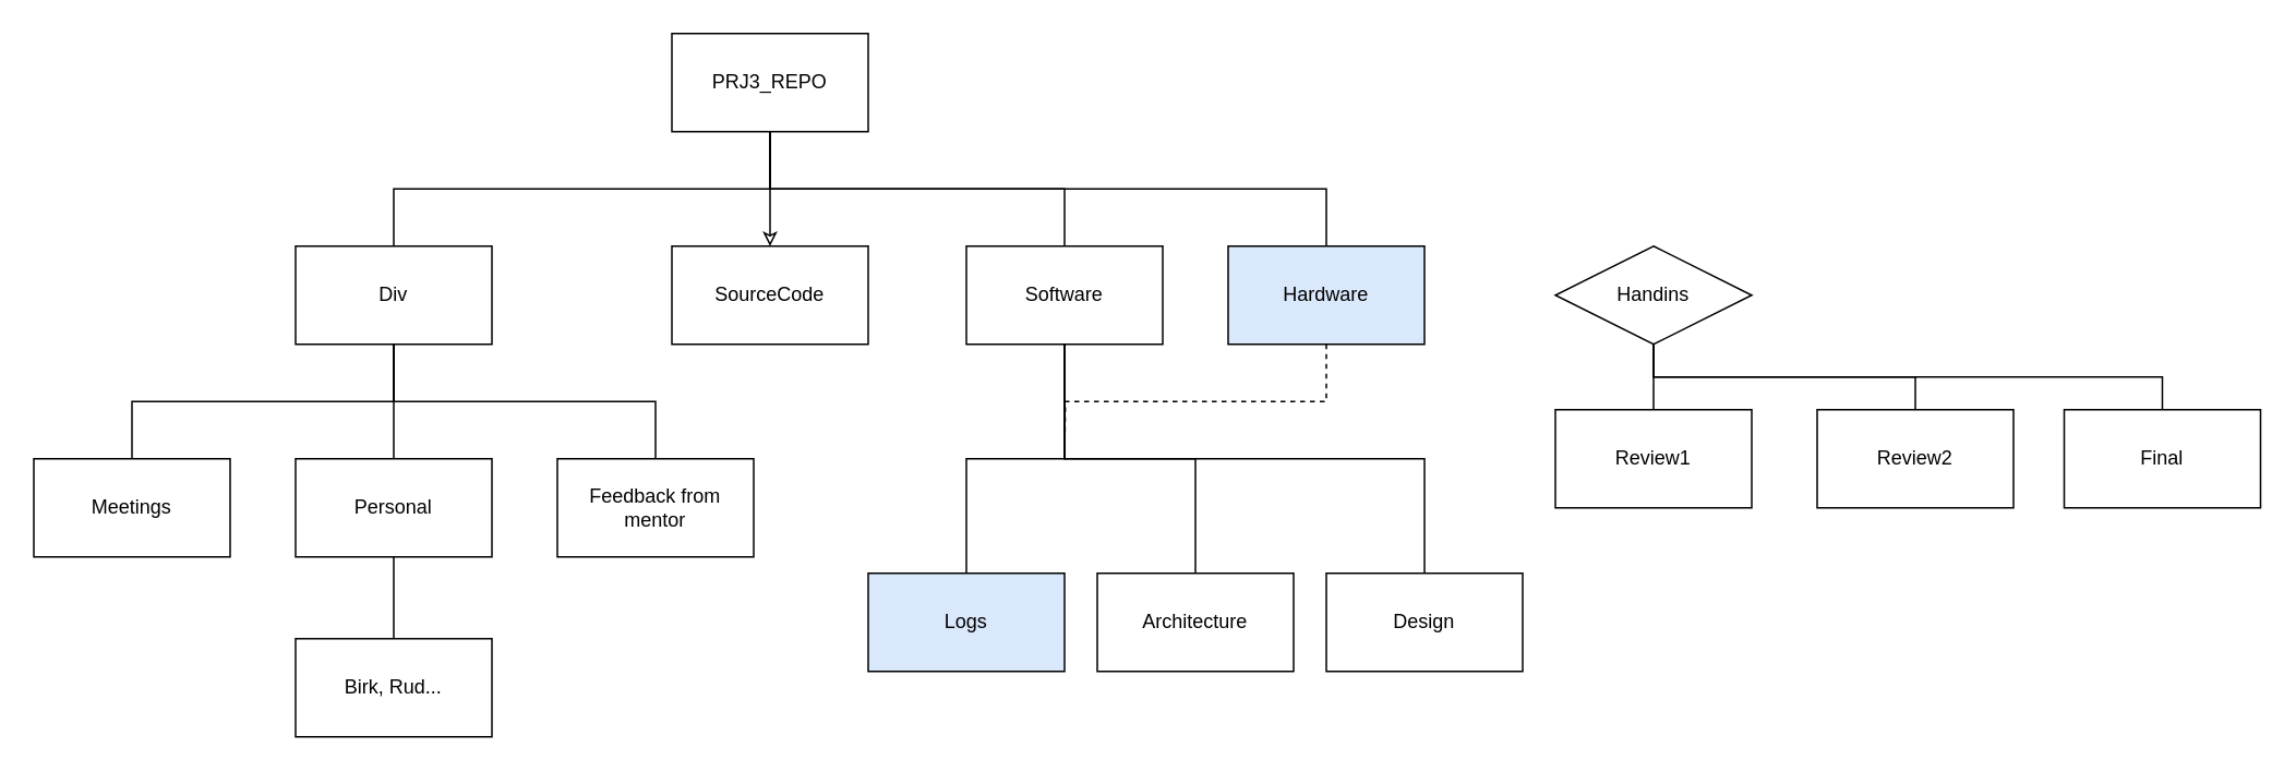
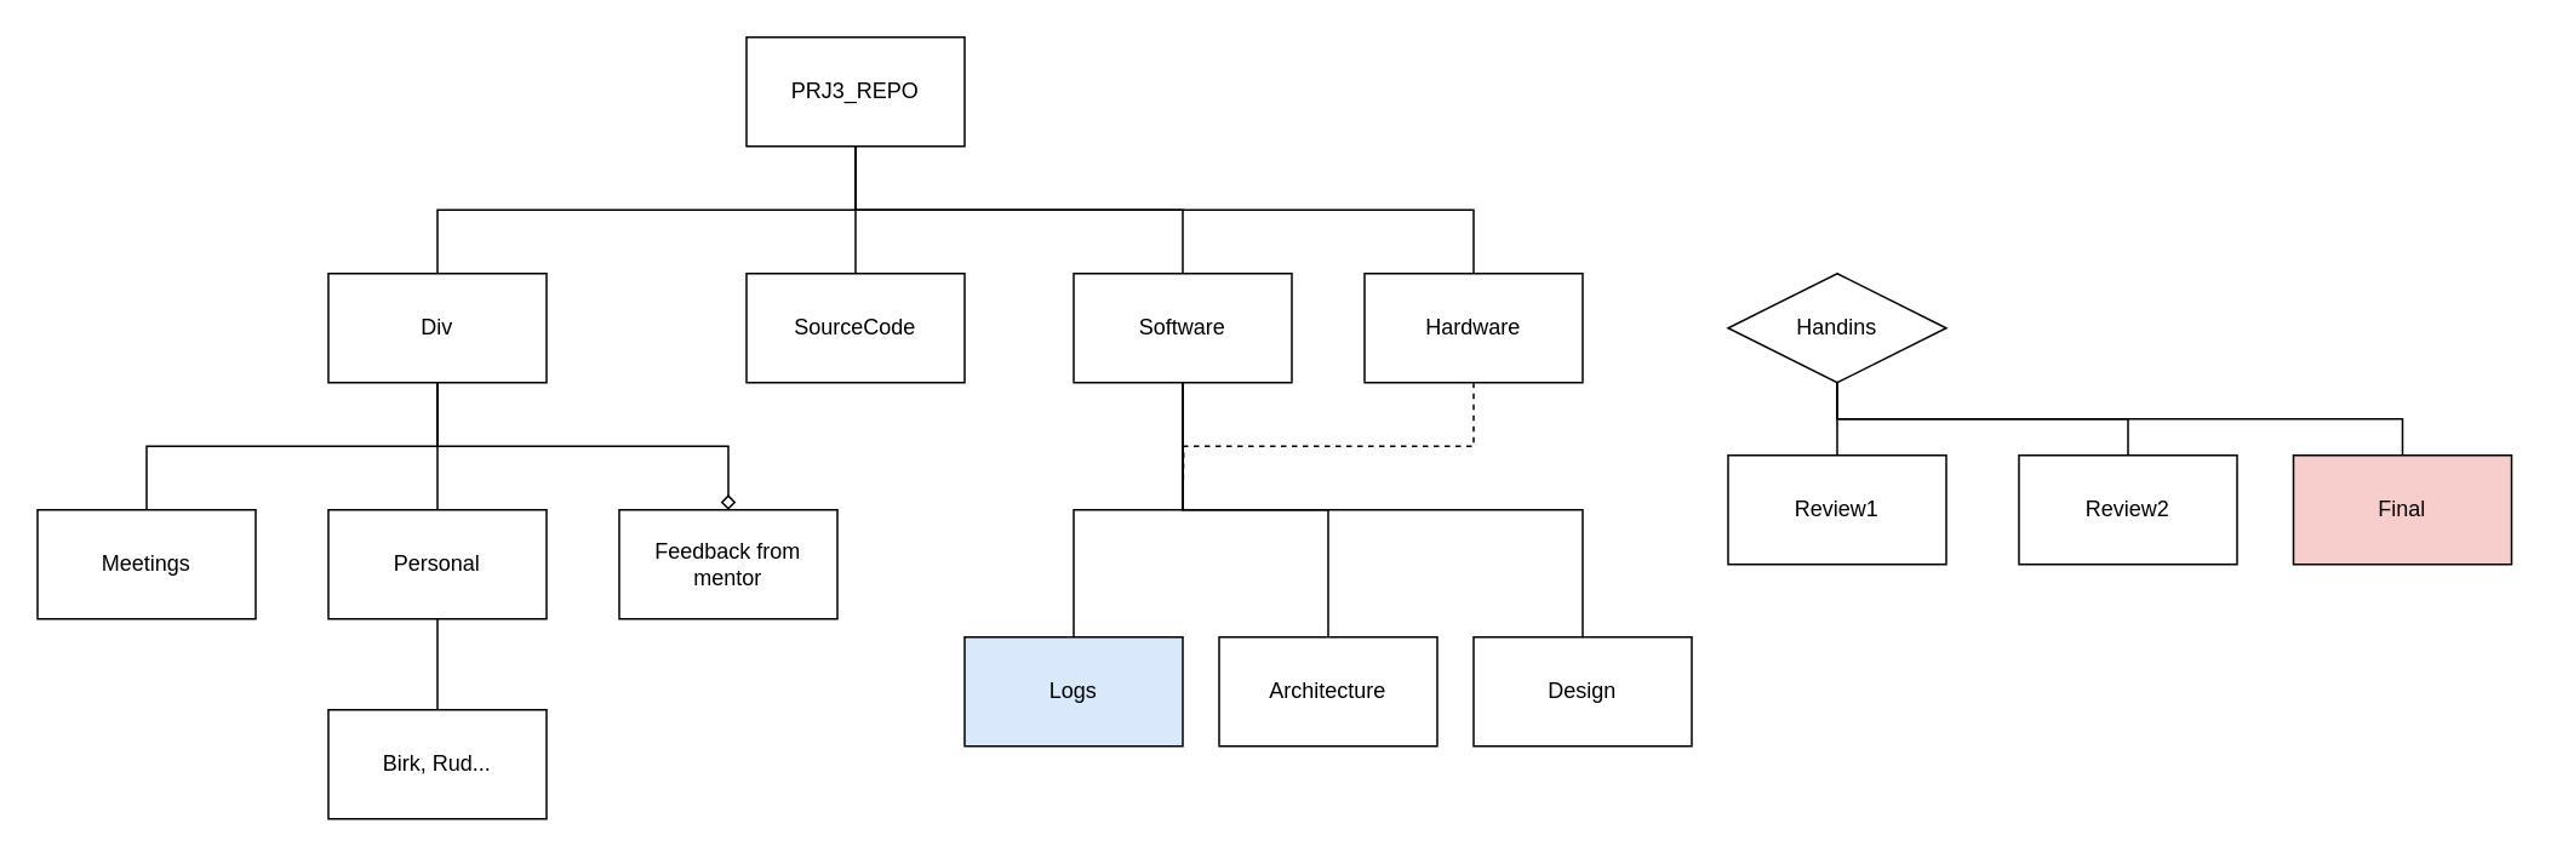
- <mxCell id="2" style="edgeStyle=orthogonalEdgeStyle;rounded=0;html=1;exitX=0.5;exitY=1;exitDx=0;exitDy=0;entryX=0.5;entryY=0;entryDx=0;entryDy=0;endArrow=classic;endFill=0;" edge="1" parent="1" source="6" target="10"><mxGeometry relative="1" as="geometry" /></mxCell>
+ <mxCell id="2" style="edgeStyle=orthogonalEdgeStyle;rounded=0;html=1;exitX=0.5;exitY=1;exitDx=0;exitDy=0;entryX=0.5;entryY=0;entryDx=0;entryDy=0;endArrow=none;endFill=0;" edge="1" parent="1" source="6" target="10"><mxGeometry relative="1" as="geometry" /></mxCell>
- <mxCell id="16" value="Hardware" style="rounded=0;whiteSpace=wrap;html=1;fillColor=#dae8fc;" vertex="1" parent="1"><mxGeometry x="750" y="150" width="120" height="60" as="geometry" /></mxCell>
+ <mxCell id="16" value="Hardware" style="rounded=0;whiteSpace=wrap;html=1;" vertex="1" parent="1"><mxGeometry x="750" y="150" width="120" height="60" as="geometry" /></mxCell>
- <mxCell id="27" style="edgeStyle=orthogonalEdgeStyle;rounded=0;html=1;exitX=0.5;exitY=1;exitDx=0;exitDy=0;entryX=0.5;entryY=0;entryDx=0;entryDy=0;endArrow=none;endFill=0;" edge="1" parent="1" source="28" target="29"><mxGeometry relative="1" as="geometry" /></mxCell>
+ <mxCell id="27" style="edgeStyle=orthogonalEdgeStyle;rounded=0;html=1;exitX=0.5;exitY=1;exitDx=0;exitDy=0;entryX=0.5;entryY=0;entryDx=0;entryDy=0;endArrow=diamond;endFill=0;" edge="1" parent="1" source="28" target="29"><mxGeometry relative="1" as="geometry" /></mxCell>
- <mxCell id="32" value="Final" style="rounded=0;whiteSpace=wrap;html=1;" vertex="1" parent="1"><mxGeometry x="1261" y="250" width="120" height="60" as="geometry" /></mxCell>
+ <mxCell id="32" value="Final" style="rounded=0;whiteSpace=wrap;html=1;fillColor=#f8cecc;" vertex="1" parent="1"><mxGeometry x="1261" y="250" width="120" height="60" as="geometry" /></mxCell>
